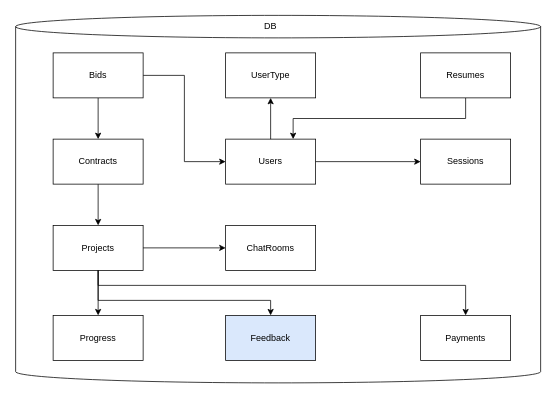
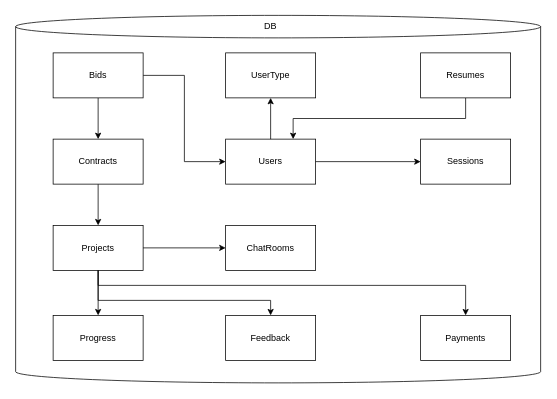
- <mxCell id="21" value="Feedback" style="rounded=0;whiteSpace=wrap;html=1;fillColor=#dae8fc;" vertex="1" parent="2"><mxGeometry x="280" y="400" width="120" height="60" as="geometry" /></mxCell>
+ <mxCell id="21" value="Feedback" style="rounded=0;whiteSpace=wrap;html=1;" vertex="1" parent="2"><mxGeometry x="280" y="400" width="120" height="60" as="geometry" /></mxCell>
